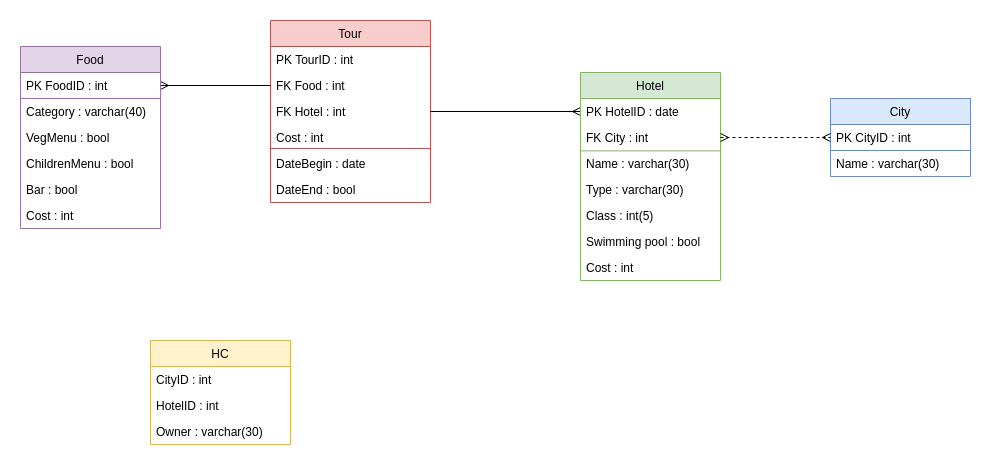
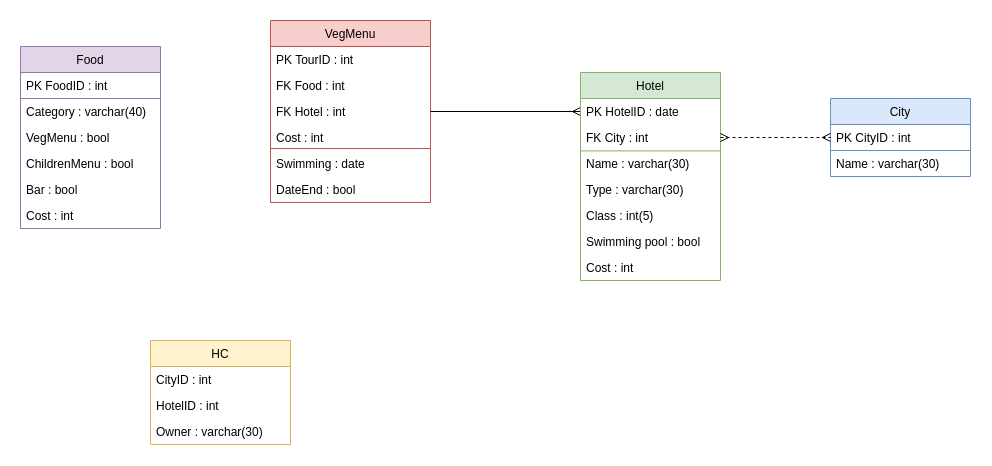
- <mxCell id="2" value="Tour" style="swimlane;fontStyle=0;childLayout=stackLayout;horizontal=1;startSize=26;fillColor=#f8cecc;horizontalStack=0;resizeParent=1;resizeParentMax=0;resizeLast=0;collapsible=1;marginBottom=0;strokeColor=#b85450;" parent="1" vertex="1"><mxGeometry x="270" y="20" width="160" height="182" as="geometry" /></mxCell>
+ <mxCell id="2" value="VegMenu" style="swimlane;fontStyle=0;childLayout=stackLayout;horizontal=1;startSize=26;fillColor=#f8cecc;horizontalStack=0;resizeParent=1;resizeParentMax=0;resizeLast=0;collapsible=1;marginBottom=0;strokeColor=#b85450;" parent="1" vertex="1"><mxGeometry x="270" y="20" width="160" height="182" as="geometry" /></mxCell>
- <mxCell id="11" style="edgeStyle=orthogonalEdgeStyle;rounded=0;orthogonalLoop=1;jettySize=auto;html=1;exitX=0;exitY=0.5;exitDx=0;exitDy=0;entryX=1;entryY=0.5;entryDx=0;entryDy=0;endArrow=ERmany;endFill=0;" parent="1" source="4" target="13" edge="1"><mxGeometry relative="1" as="geometry" /></mxCell>
- <mxCell id="7" value="DateBegin : date" style="text;strokeColor=none;fillColor=none;align=left;verticalAlign=top;spacingLeft=4;spacingRight=4;overflow=hidden;rotatable=0;points=[[0,0.5],[1,0.5]];portConstraint=eastwest;" parent="2" vertex="1"><mxGeometry y="130" width="160" height="26" as="geometry" /></mxCell>
+ <mxCell id="7" value="Swimming : date" style="text;strokeColor=none;fillColor=none;align=left;verticalAlign=top;spacingLeft=4;spacingRight=4;overflow=hidden;rotatable=0;points=[[0,0.5],[1,0.5]];portConstraint=eastwest;" parent="2" vertex="1"><mxGeometry y="130" width="160" height="26" as="geometry" /></mxCell>
